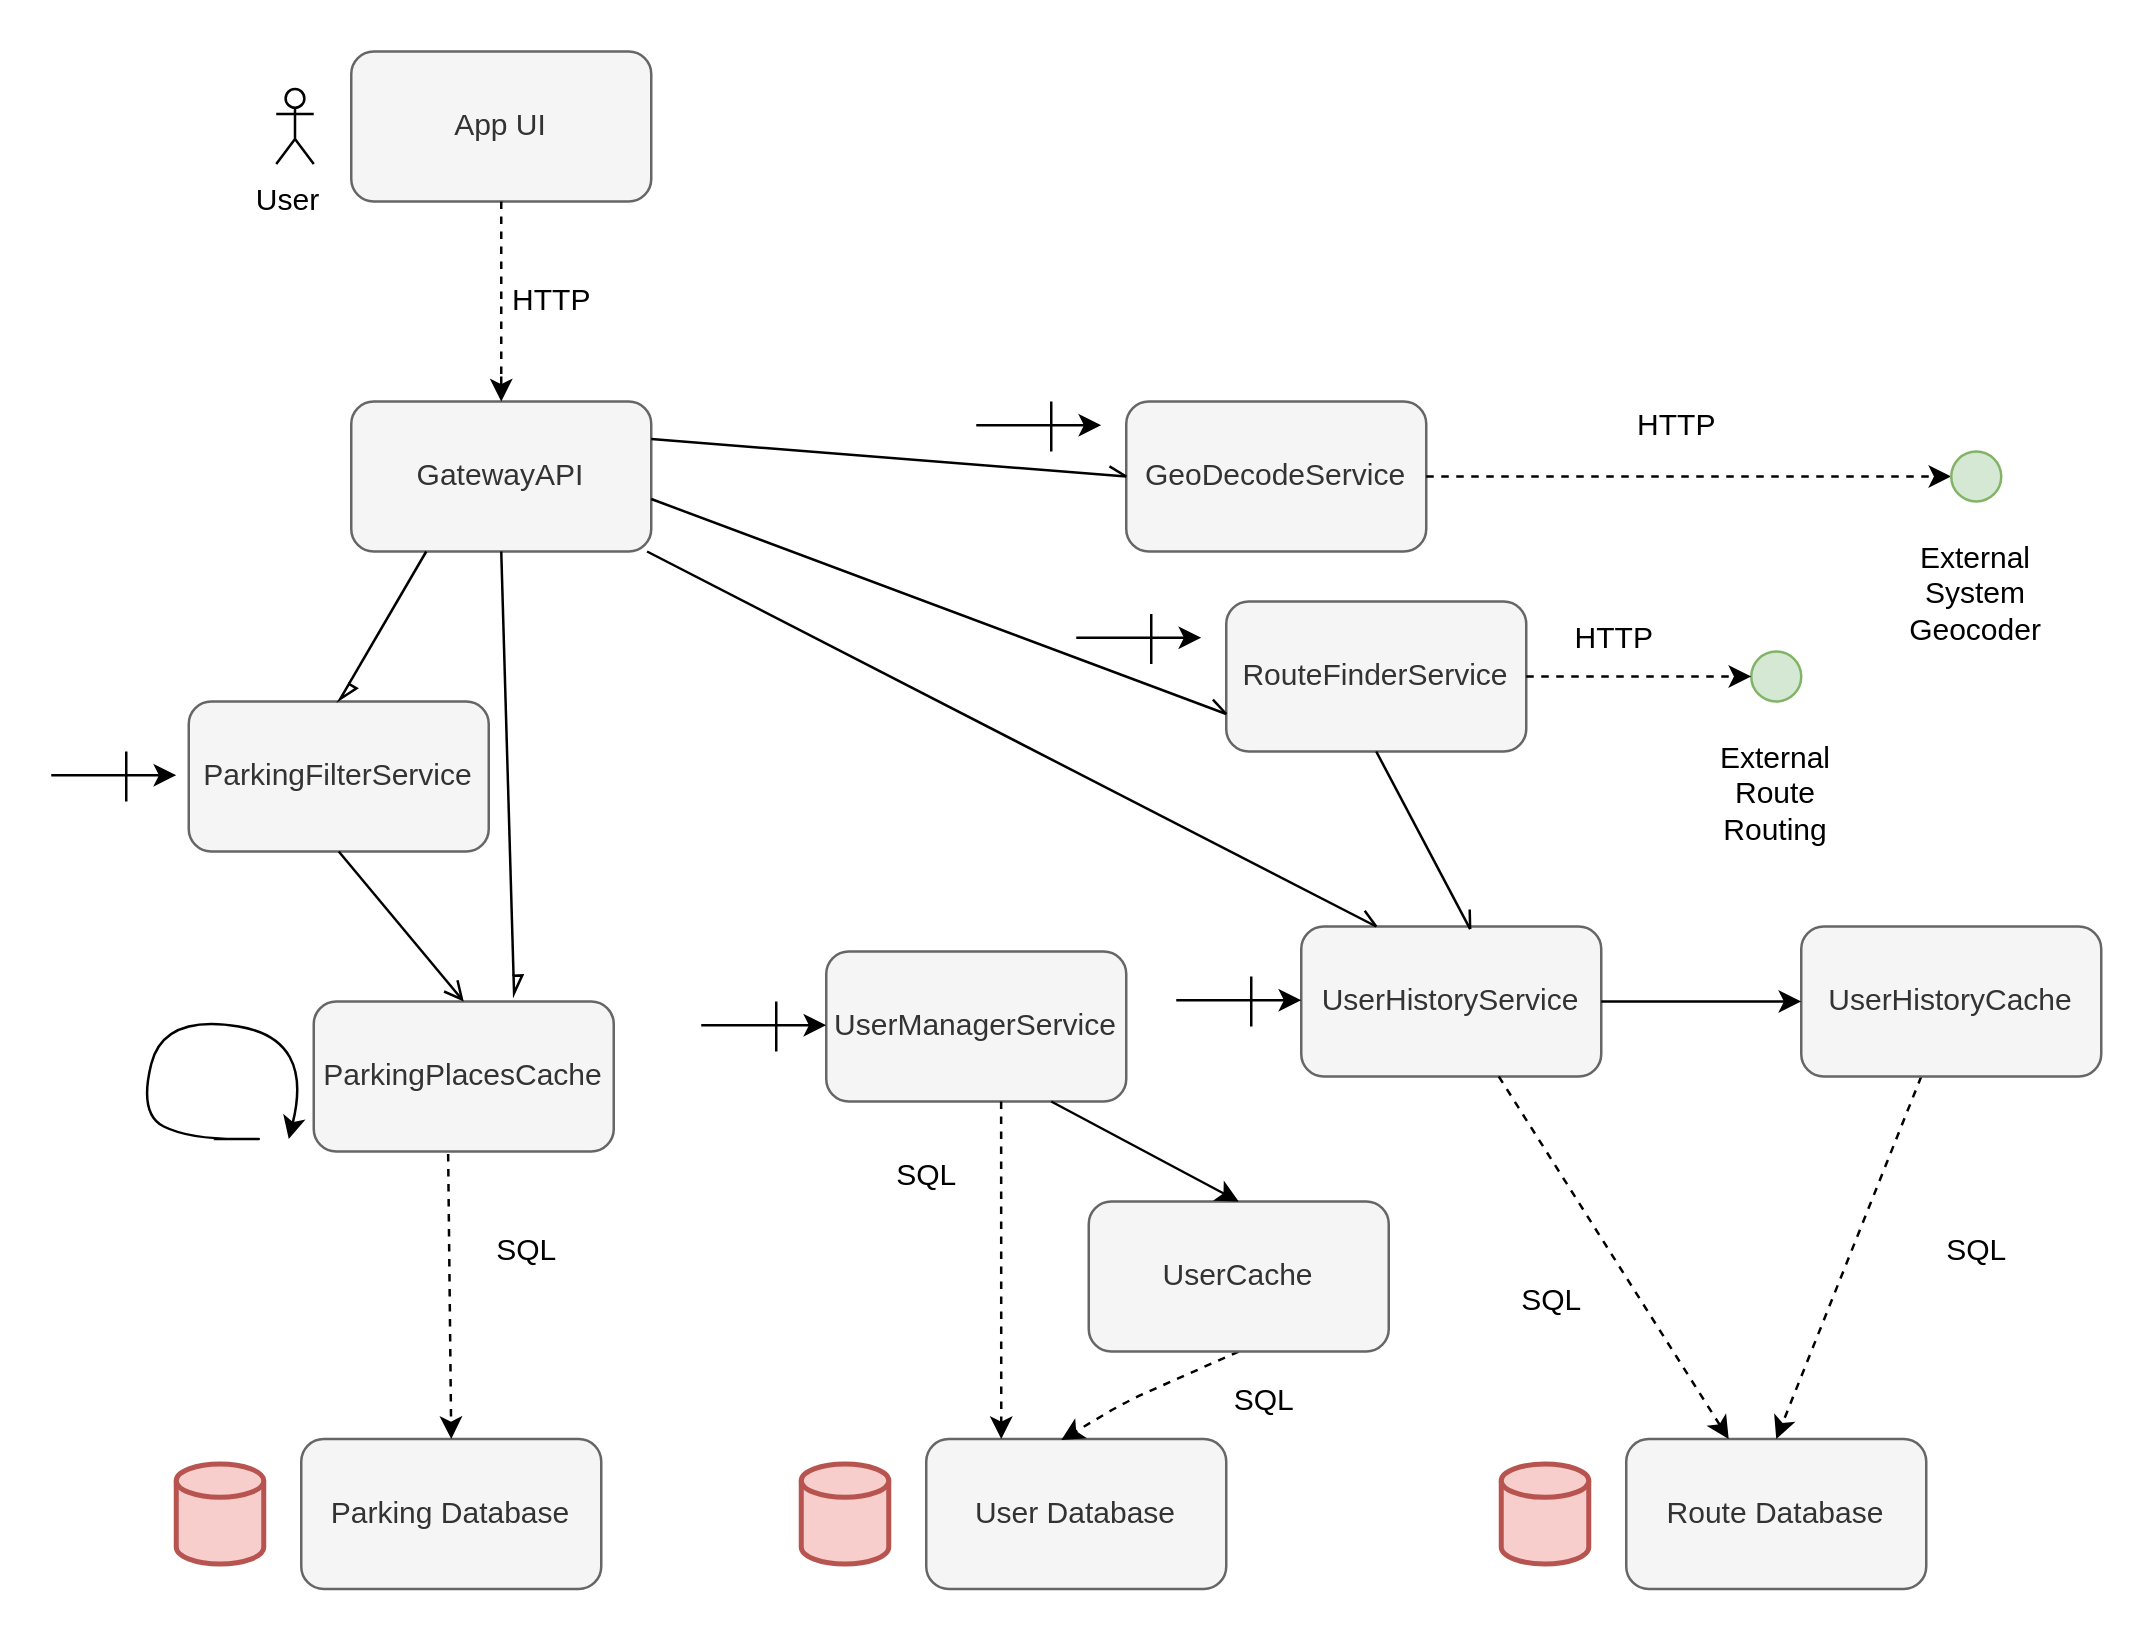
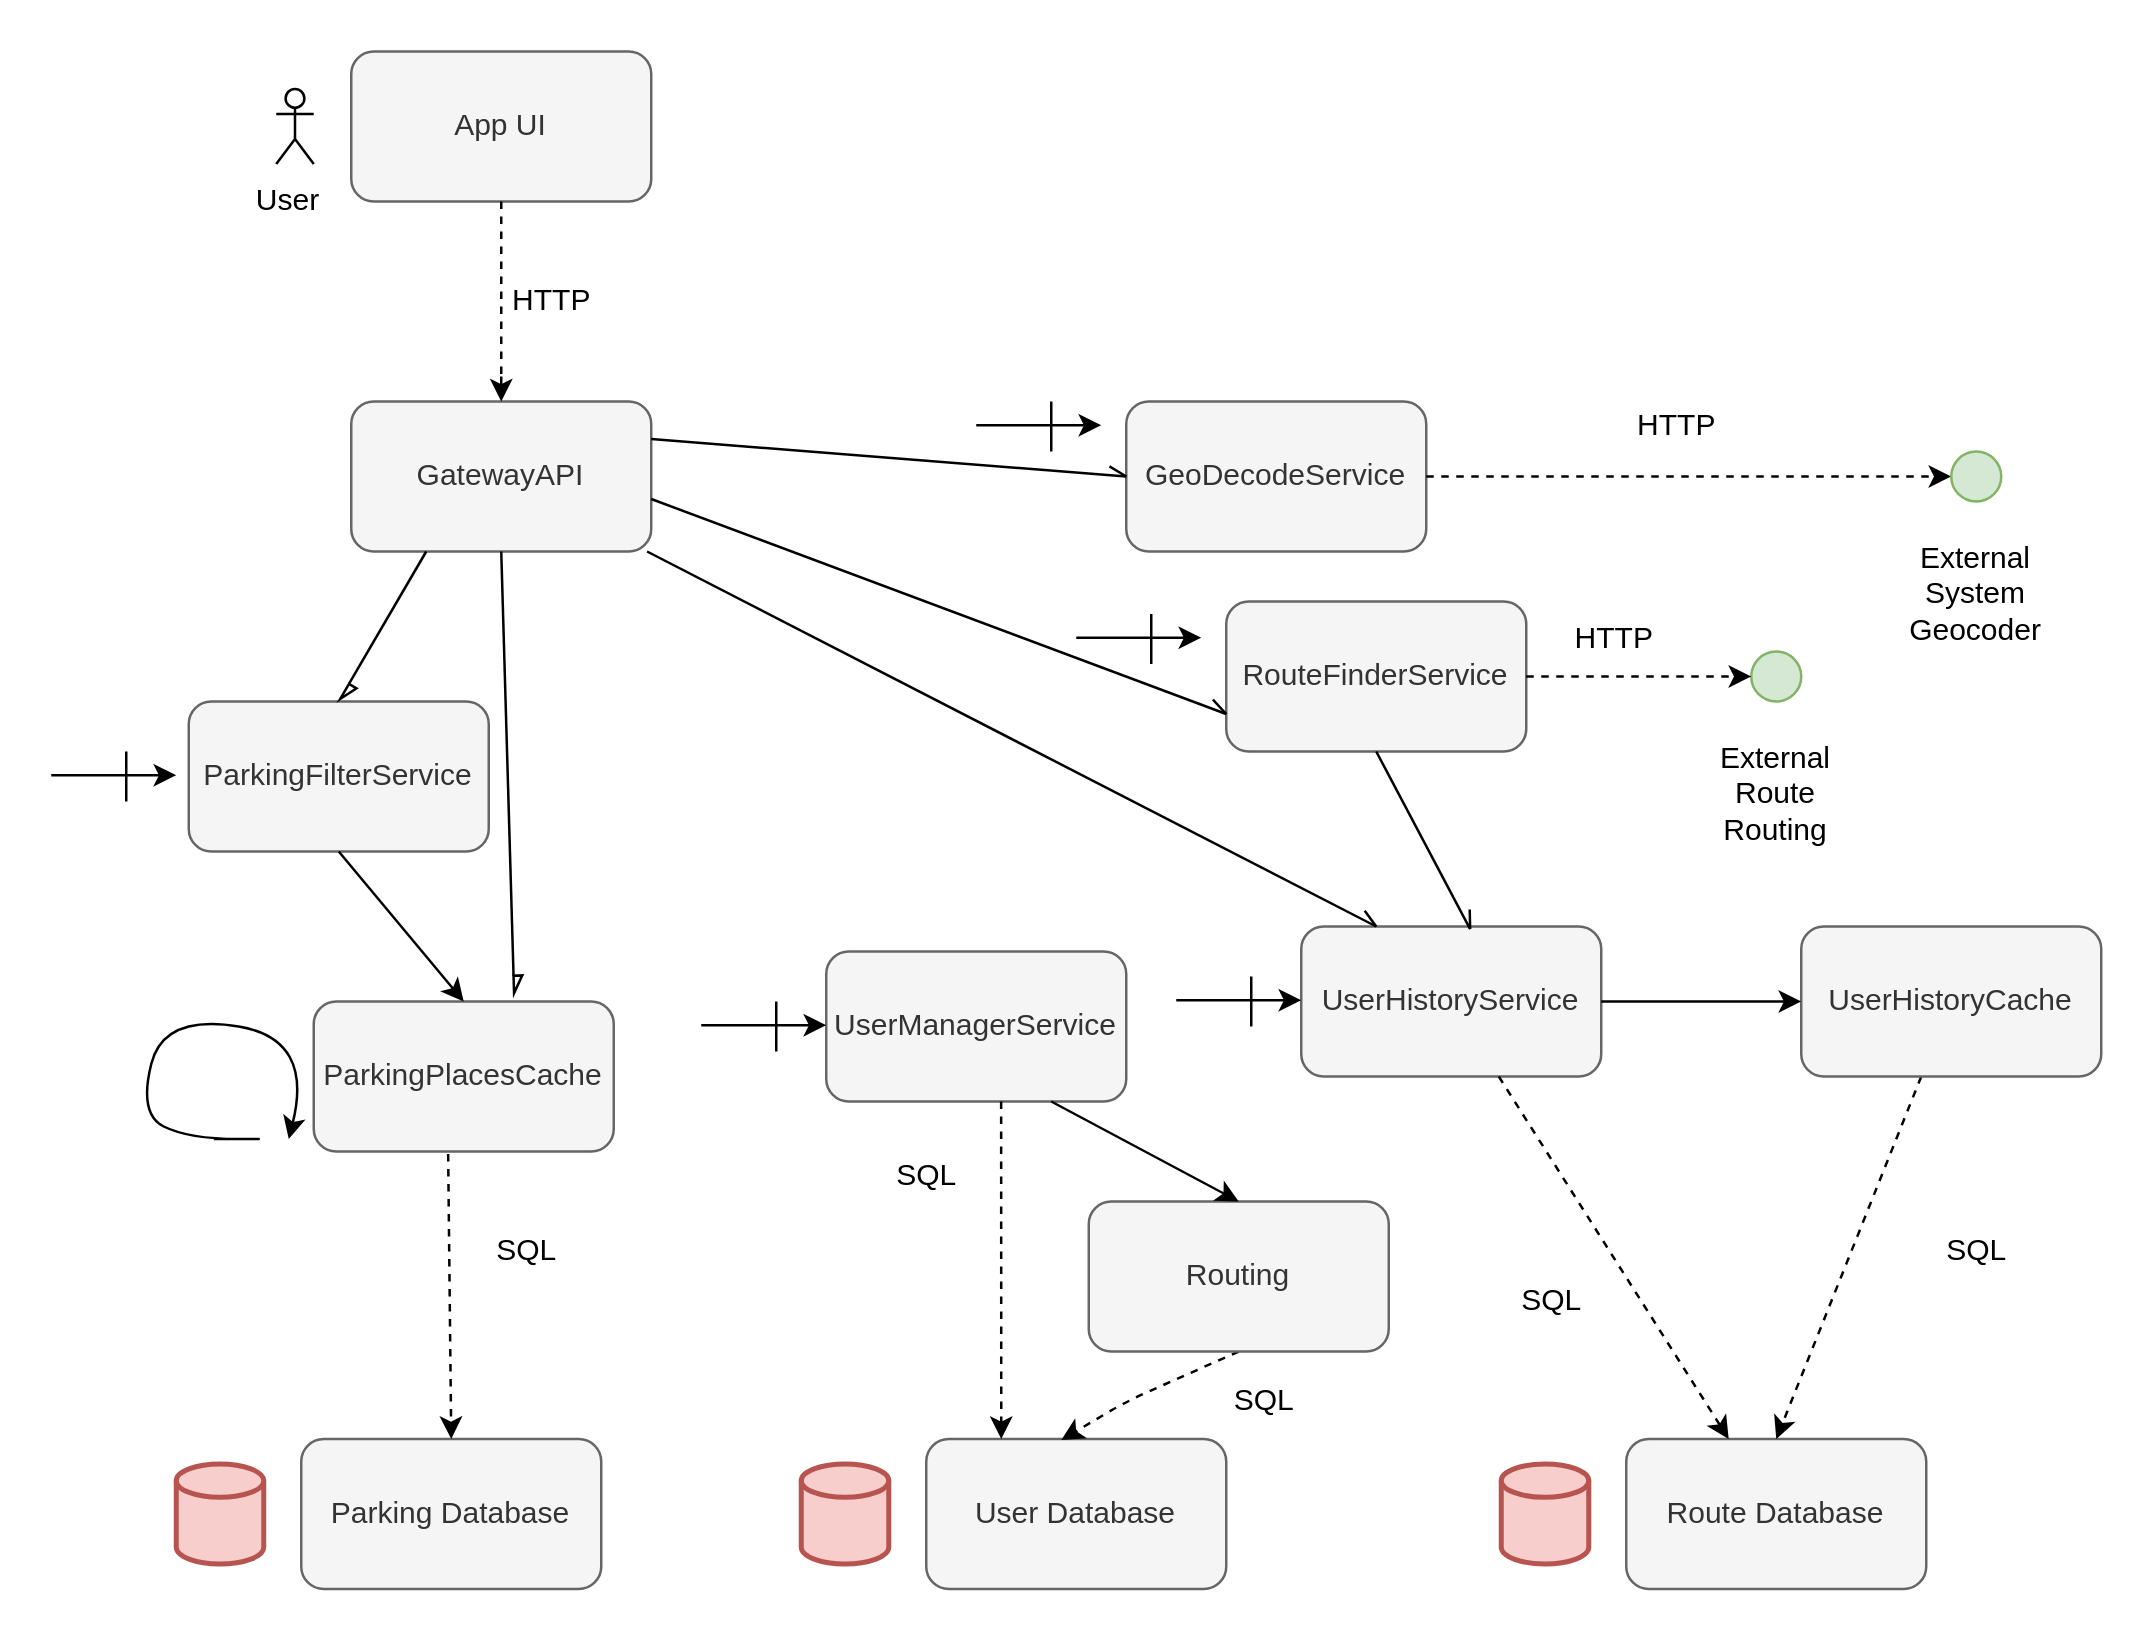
- <mxCell id="18" value="" style="endArrow=open;html=1;entryX=0.5;entryY=0;entryDx=0;entryDy=0;exitX=0.5;exitY=1;exitDx=0;exitDy=0;" parent="1" source="13" target="11" edge="1"><mxGeometry width="50" height="50" relative="1" as="geometry"><mxPoint x="120" y="350" as="sourcePoint" /><mxPoint x="480" y="350" as="targetPoint" /></mxGeometry></mxCell>
+ <mxCell id="18" value="" style="endArrow=classic;html=1;entryX=0.5;entryY=0;entryDx=0;entryDy=0;exitX=0.5;exitY=1;exitDx=0;exitDy=0;" parent="1" source="13" target="11" edge="1"><mxGeometry width="50" height="50" relative="1" as="geometry"><mxPoint x="120" y="350" as="sourcePoint" /><mxPoint x="480" y="350" as="targetPoint" /></mxGeometry></mxCell>
- <mxCell id="56" value="UserCache" style="rounded=1;whiteSpace=wrap;html=1;fillColor=#f5f5f5;strokeColor=#666666;fontColor=#333333;" parent="1" vertex="1"><mxGeometry x="435" y="480" width="120" height="60" as="geometry" /></mxCell>
+ <mxCell id="56" value="Routing" style="rounded=1;whiteSpace=wrap;html=1;fillColor=#f5f5f5;strokeColor=#666666;fontColor=#333333;" parent="1" vertex="1"><mxGeometry x="435" y="480" width="120" height="60" as="geometry" /></mxCell>
